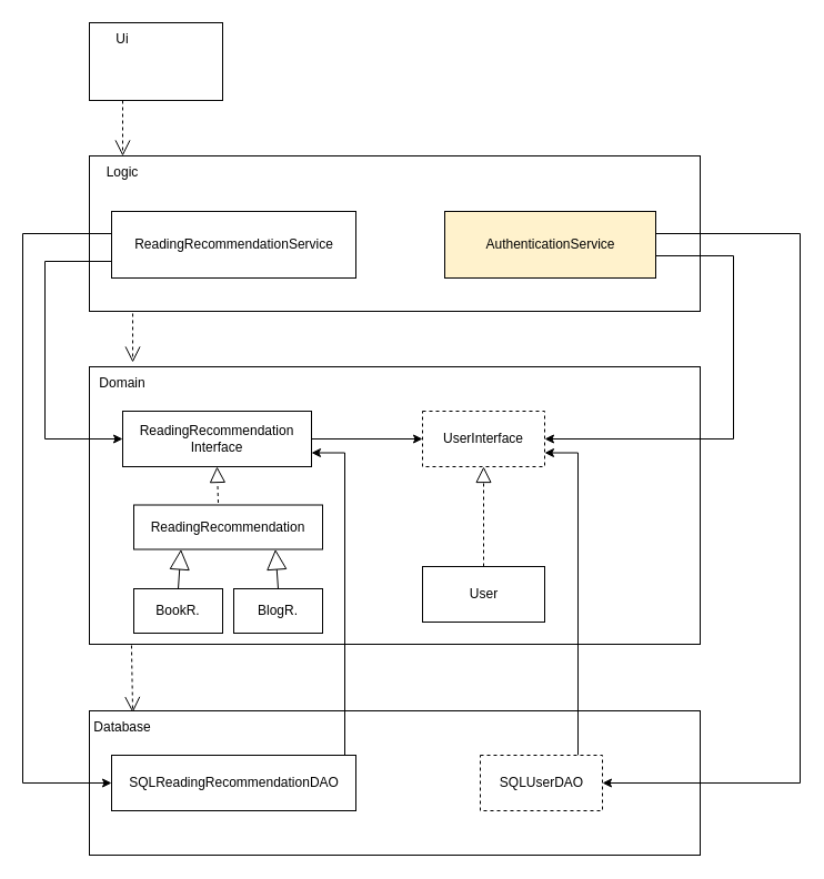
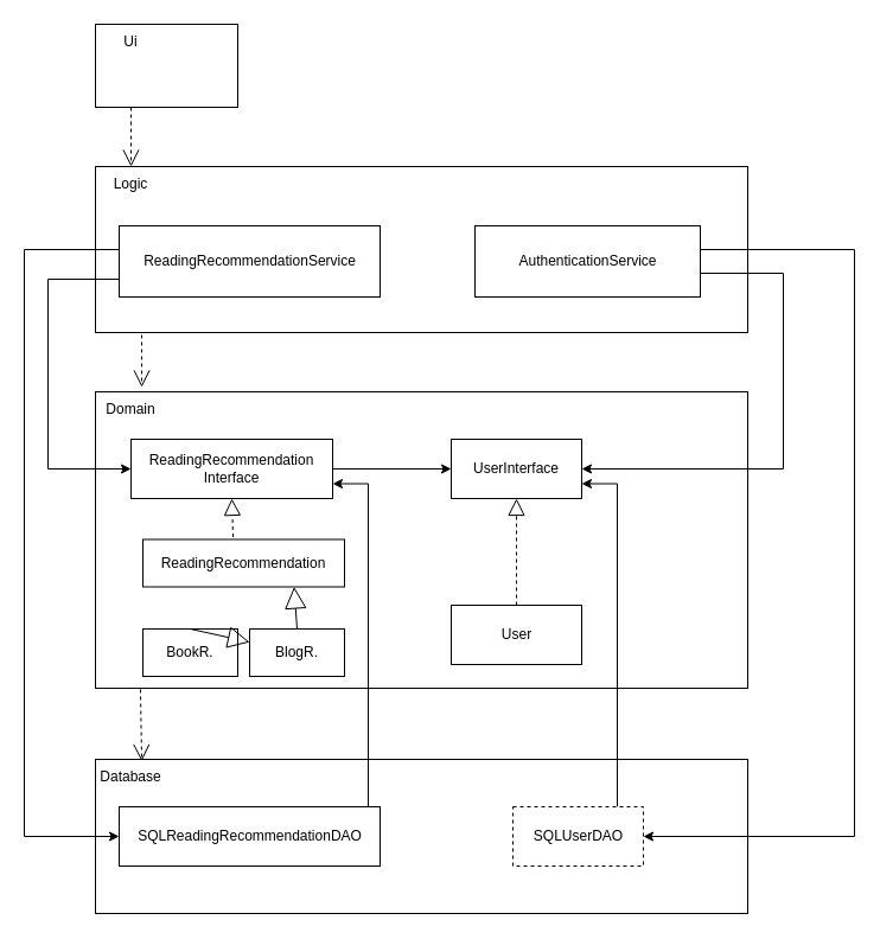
- <mxCell id="16" value="AuthenticationService" style="html=1;fillColor=#fff2cc;" parent="1" vertex="1"><mxGeometry x="400" y="190" width="190" height="60" as="geometry" /></mxCell>
+ <mxCell id="16" value="AuthenticationService" style="html=1;" parent="1" vertex="1"><mxGeometry x="400" y="190" width="190" height="60" as="geometry" /></mxCell>
- <mxCell id="24" value="UserInterface" style="rounded=0;whiteSpace=wrap;html=1;dashed=1;" parent="1" vertex="1"><mxGeometry x="380" y="370" width="110" height="50" as="geometry" /></mxCell>
+ <mxCell id="24" value="UserInterface" style="rounded=0;whiteSpace=wrap;html=1;" parent="1" vertex="1"><mxGeometry x="380" y="370" width="110" height="50" as="geometry" /></mxCell>
- <mxCell id="8" value="Extends" style="endArrow=block;endSize=16;endFill=0;html=1;rounded=0;exitX=0.5;exitY=0;exitDx=0;exitDy=0;fontColor=none;noLabel=1;entryX=0.25;entryY=1;entryDx=0;entryDy=0;" parent="1" source="6" target="5" edge="1"><mxGeometry width="160" relative="1" as="geometry"><mxPoint x="330" y="290" as="sourcePoint" /><mxPoint x="150" y="410" as="targetPoint" /></mxGeometry></mxCell>
+ <mxCell id="8" value="Extends" style="endArrow=block;endSize=16;endFill=0;html=1;rounded=0;exitX=0.5;exitY=0;exitDx=0;exitDy=0;fontColor=none;noLabel=1;" parent="1" source="6" target="7" edge="1"><mxGeometry width="160" relative="1" as="geometry"><mxPoint x="330" y="290" as="sourcePoint" /><mxPoint x="150" y="410" as="targetPoint" /></mxGeometry></mxCell>
